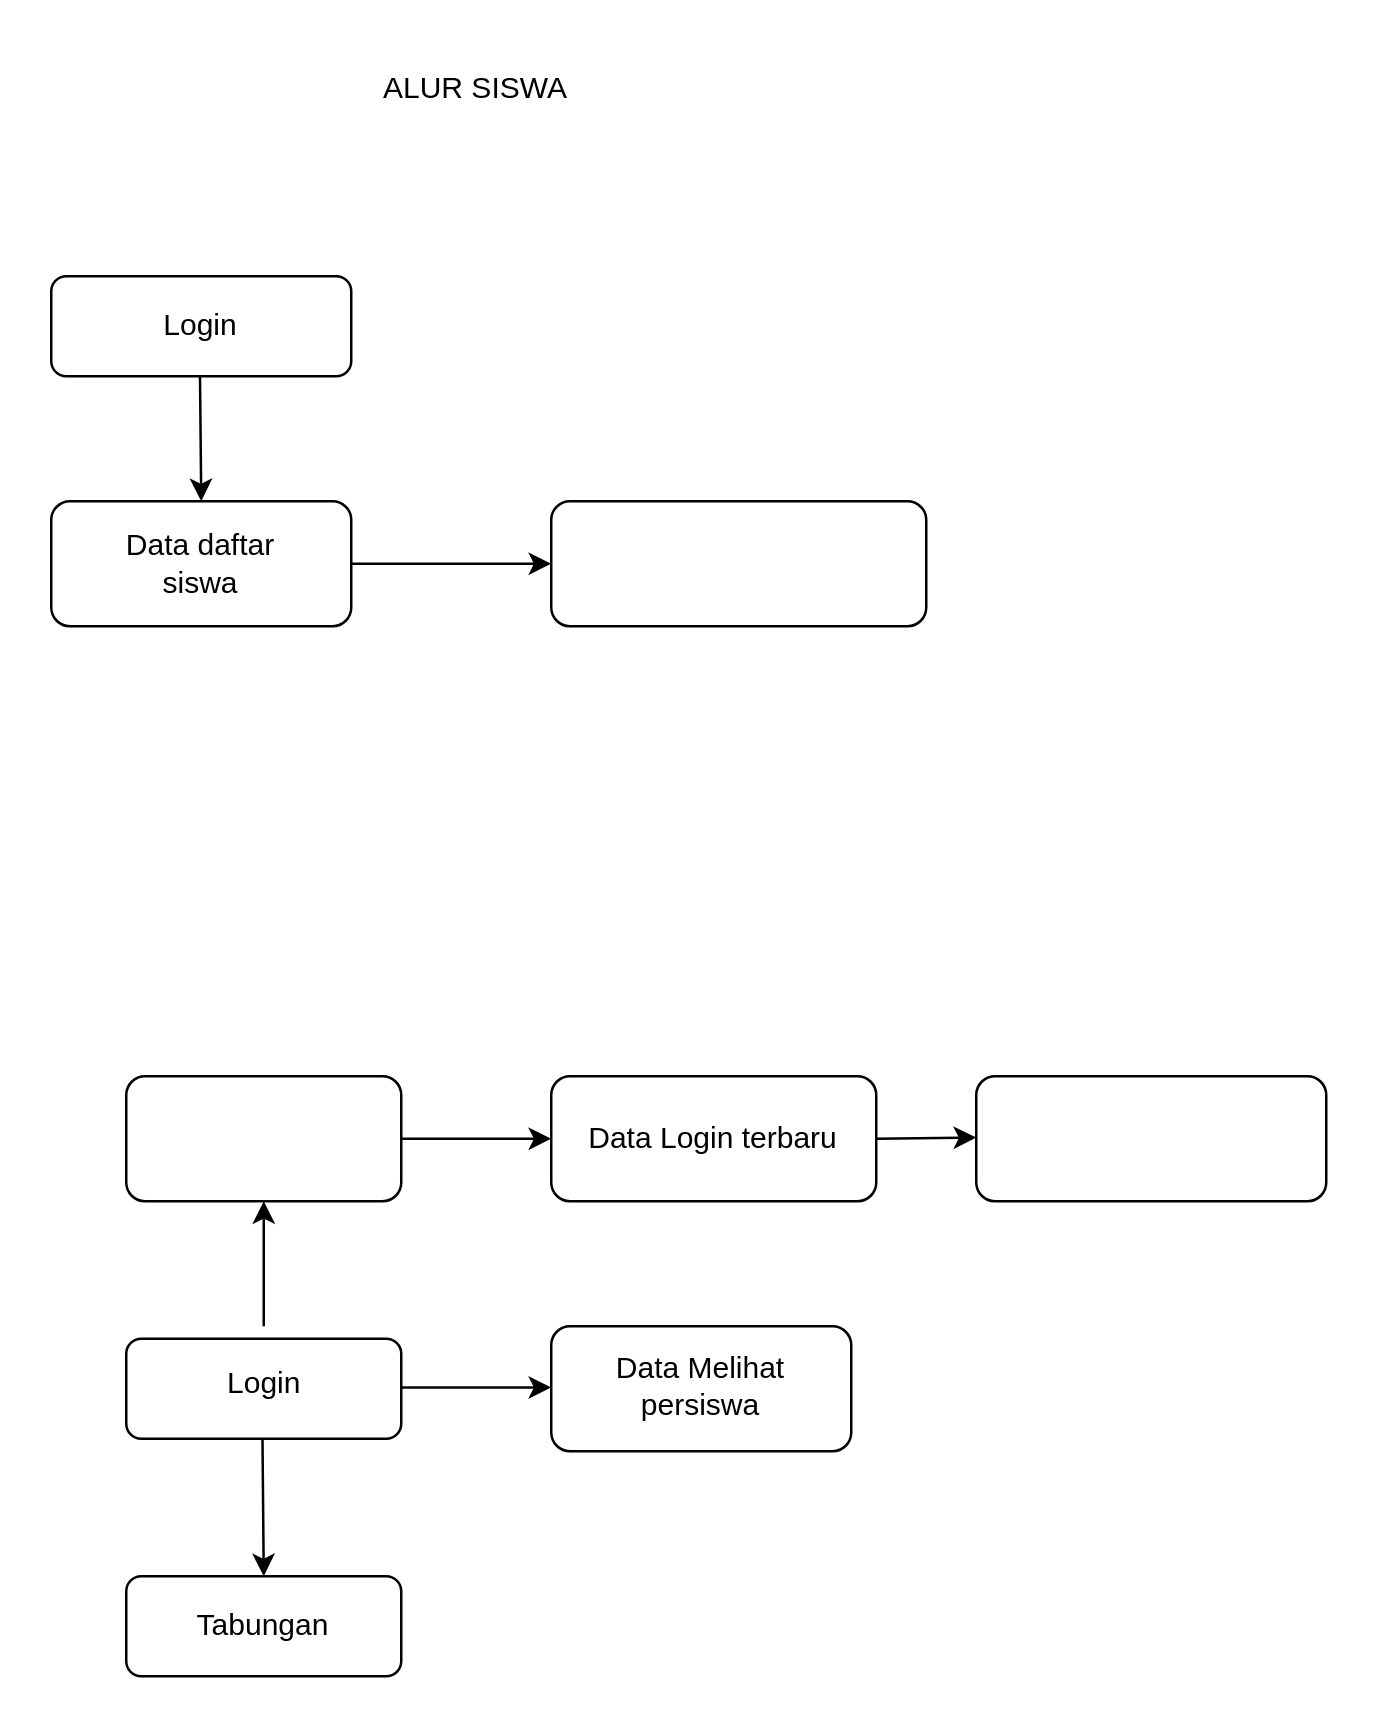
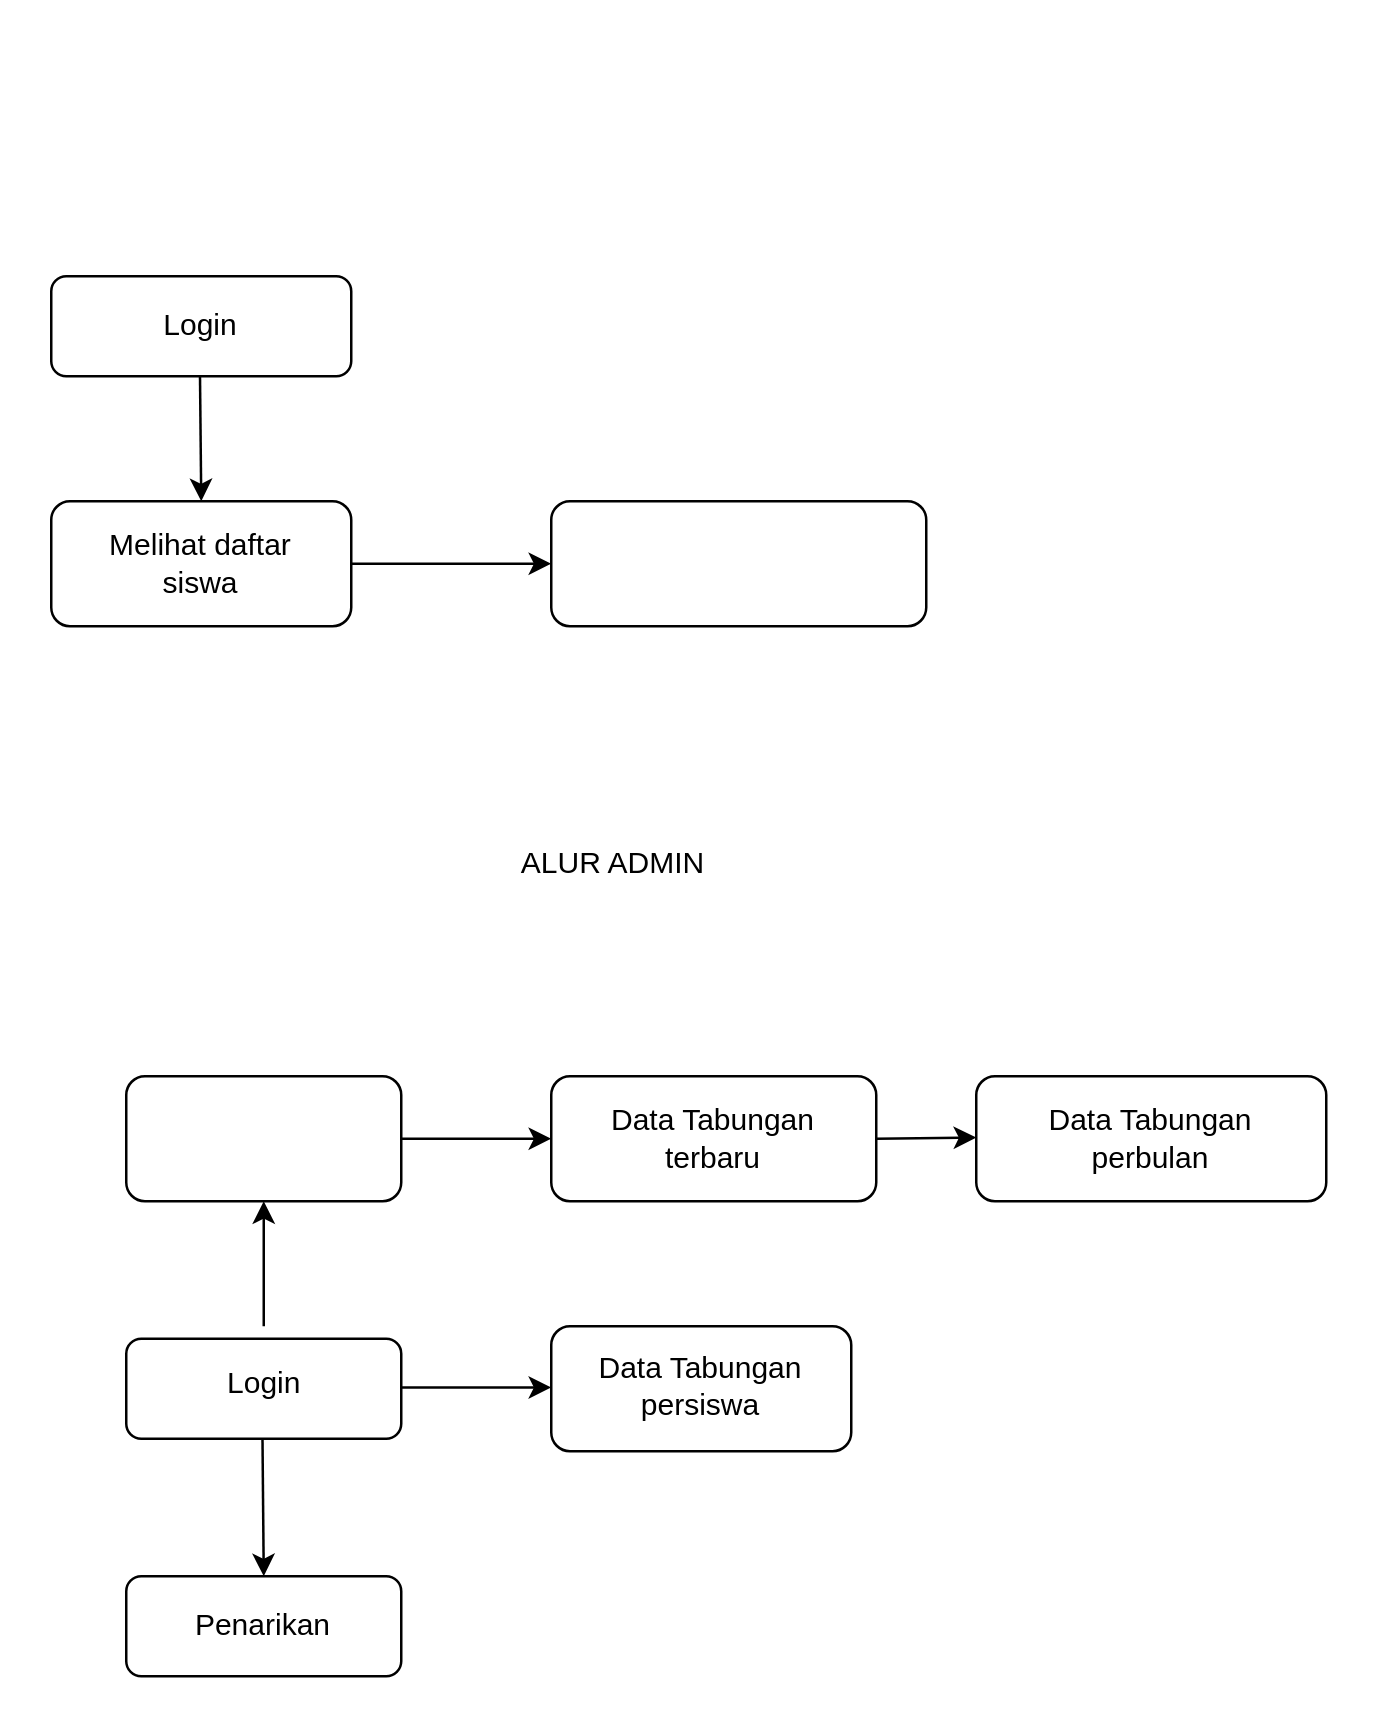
- <mxCell id="7" value="ALUR SISWA" style="text;html=1;align=center;verticalAlign=middle;whiteSpace=wrap;rounded=0;" vertex="1" parent="1"><mxGeometry x="145" y="20" width="90" height="30" as="geometry" /></mxCell>
- <mxCell id="5" value="Data daftar siswa" style="text;html=1;align=center;verticalAlign=middle;whiteSpace=wrap;rounded=0;" vertex="1" parent="1"><mxGeometry x="35" y="210" width="90" height="30" as="geometry" /></mxCell>
+ <mxCell id="5" value="Melihat daftar siswa" style="text;html=1;align=center;verticalAlign=middle;whiteSpace=wrap;rounded=0;" vertex="1" parent="1"><mxGeometry x="35" y="210" width="90" height="30" as="geometry" /></mxCell>
+ <mxCell id="10" value="ALUR ADMIN" style="text;html=1;align=center;verticalAlign=middle;whiteSpace=wrap;rounded=0;" vertex="1" parent="1"><mxGeometry x="200" y="330" width="90" height="30" as="geometry" /></mxCell>
- <mxCell id="15" value="Data Login terbaru" style="text;html=1;align=center;verticalAlign=middle;whiteSpace=wrap;rounded=0;" vertex="1" parent="1"><mxGeometry x="225" y="440" width="120" height="30" as="geometry" /></mxCell>
+ <mxCell id="15" value="Data Tabungan terbaru" style="text;html=1;align=center;verticalAlign=middle;whiteSpace=wrap;rounded=0;" vertex="1" parent="1"><mxGeometry x="225" y="440" width="120" height="30" as="geometry" /></mxCell>
+ <mxCell id="17" value="Data Tabungan perbulan" style="text;html=1;align=center;verticalAlign=middle;whiteSpace=wrap;rounded=0;" vertex="1" parent="1"><mxGeometry x="415" y="440" width="90" height="30" as="geometry" /></mxCell>
- <mxCell id="19" value="Data Melihat persiswa" style="text;html=1;align=center;verticalAlign=middle;whiteSpace=wrap;rounded=0;" vertex="1" parent="1"><mxGeometry x="230" y="537.5" width="100" height="32.5" as="geometry" /></mxCell>
+ <mxCell id="19" value="Data Tabungan persiswa" style="text;html=1;align=center;verticalAlign=middle;whiteSpace=wrap;rounded=0;" vertex="1" parent="1"><mxGeometry x="230" y="537.5" width="100" height="32.5" as="geometry" /></mxCell>
- <mxCell id="21" value="Tabungan" style="text;html=1;align=center;verticalAlign=middle;whiteSpace=wrap;rounded=0;" vertex="1" parent="1"><mxGeometry x="75" y="635" width="60" height="30" as="geometry" /></mxCell>
+ <mxCell id="21" value="Penarikan" style="text;html=1;align=center;verticalAlign=middle;whiteSpace=wrap;rounded=0;" vertex="1" parent="1"><mxGeometry x="75" y="635" width="60" height="30" as="geometry" /></mxCell>
